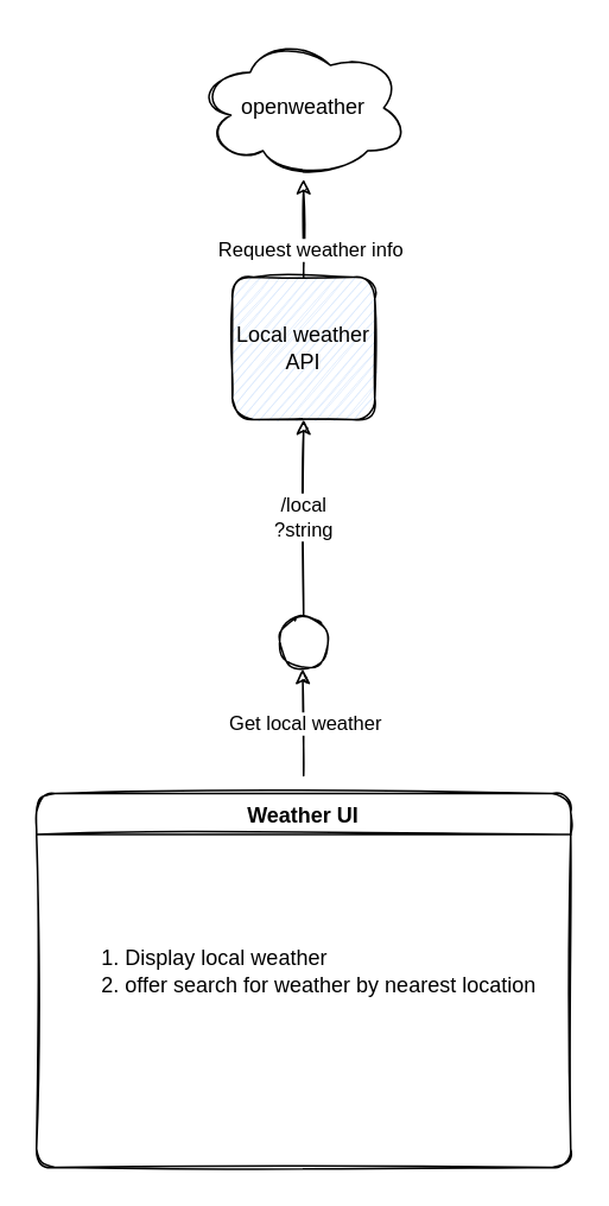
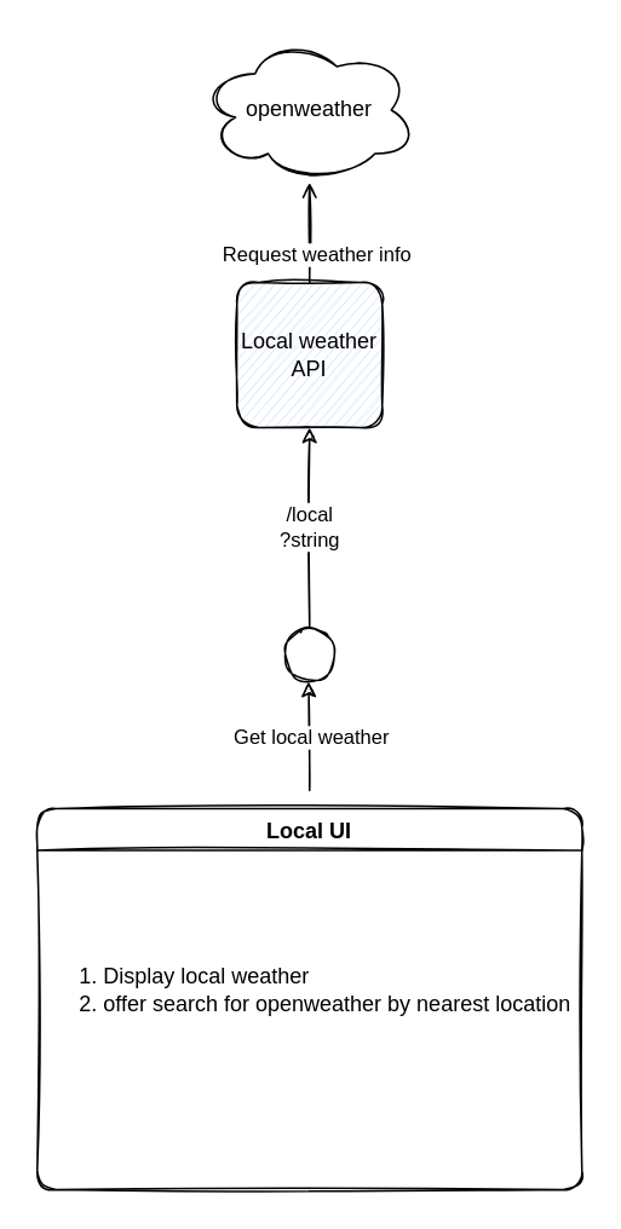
- <mxCell id="4" value="" style="endArrow=classic;html=1;rounded=1;exitX=0.5;exitY=0;exitDx=0;exitDy=0;sketch=1;" edge="1" parent="1" source="2" target="3"><mxGeometry width="50" height="50" relative="1" as="geometry"><mxPoint x="170" y="145" as="sourcePoint" /><mxPoint x="220" y="165" as="targetPoint" /></mxGeometry></mxCell>
+ <mxCell id="4" value="" style="endArrow=open;html=1;rounded=1;exitX=0.5;exitY=0;exitDx=0;exitDy=0;sketch=1;" edge="1" parent="1" source="2" target="3"><mxGeometry width="50" height="50" relative="1" as="geometry"><mxPoint x="170" y="145" as="sourcePoint" /><mxPoint x="220" y="165" as="targetPoint" /></mxGeometry></mxCell>
- <mxCell id="9" value="Weather UI" style="swimlane;resizable=1;container=0;sketch=1;rounded=1;" vertex="1" parent="8"><mxGeometry x="-5" y="-10" width="300" height="210" as="geometry" /></mxCell>
+ <mxCell id="9" value="Local UI" style="swimlane;resizable=1;container=0;sketch=1;rounded=1;" vertex="1" parent="8"><mxGeometry x="-5" y="-10" width="300" height="210" as="geometry" /></mxCell>
- <mxCell id="10" value="&lt;ol style=&quot;text-align: left&quot;&gt;&lt;li&gt;Display local weather&lt;br&gt;&lt;/li&gt;&lt;li&gt;offer search for weather by nearest location&lt;/li&gt;&lt;/ol&gt;" style="text;html=1;align=center;verticalAlign=middle;resizable=0;points=[];autosize=1;strokeColor=none;fillColor=none;container=1;sketch=1;rounded=1;" vertex="1" parent="9"><mxGeometry y="70" width="290" height="60" as="geometry" /></mxCell>
+ <mxCell id="10" value="&lt;ol style=&quot;text-align: left&quot;&gt;&lt;li&gt;Display local weather&lt;br&gt;&lt;/li&gt;&lt;li&gt;offer search for openweather by nearest location&lt;/li&gt;&lt;/ol&gt;" style="text;html=1;align=center;verticalAlign=middle;resizable=0;points=[];autosize=1;strokeColor=none;fillColor=none;container=1;sketch=1;rounded=1;" vertex="1" parent="9"><mxGeometry y="70" width="290" height="60" as="geometry" /></mxCell>
